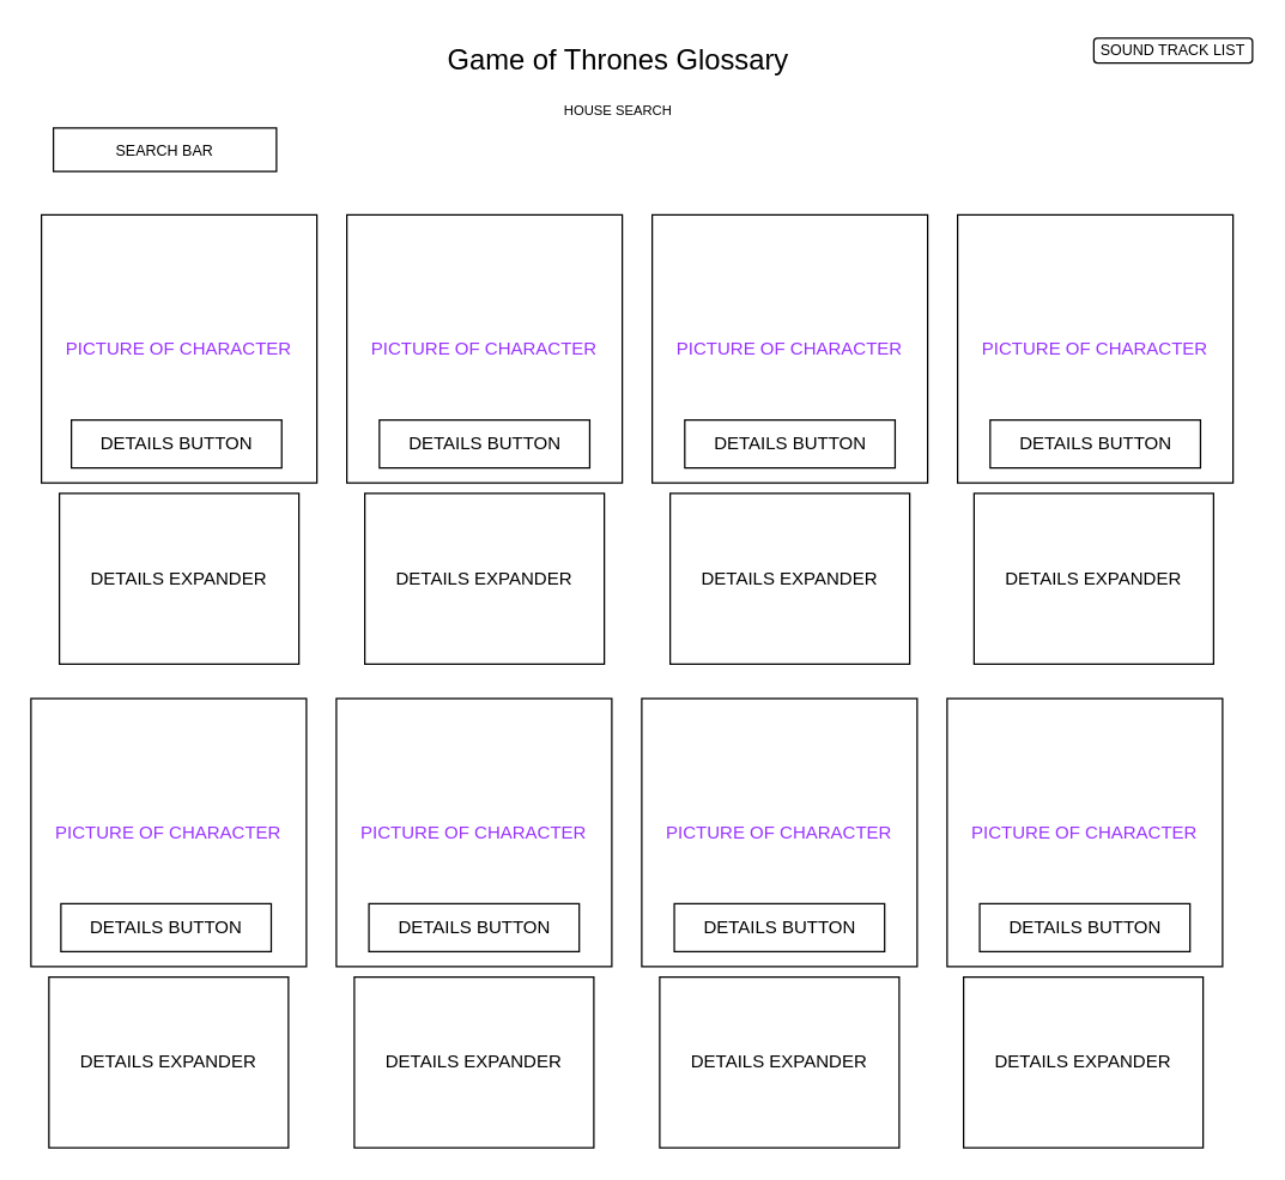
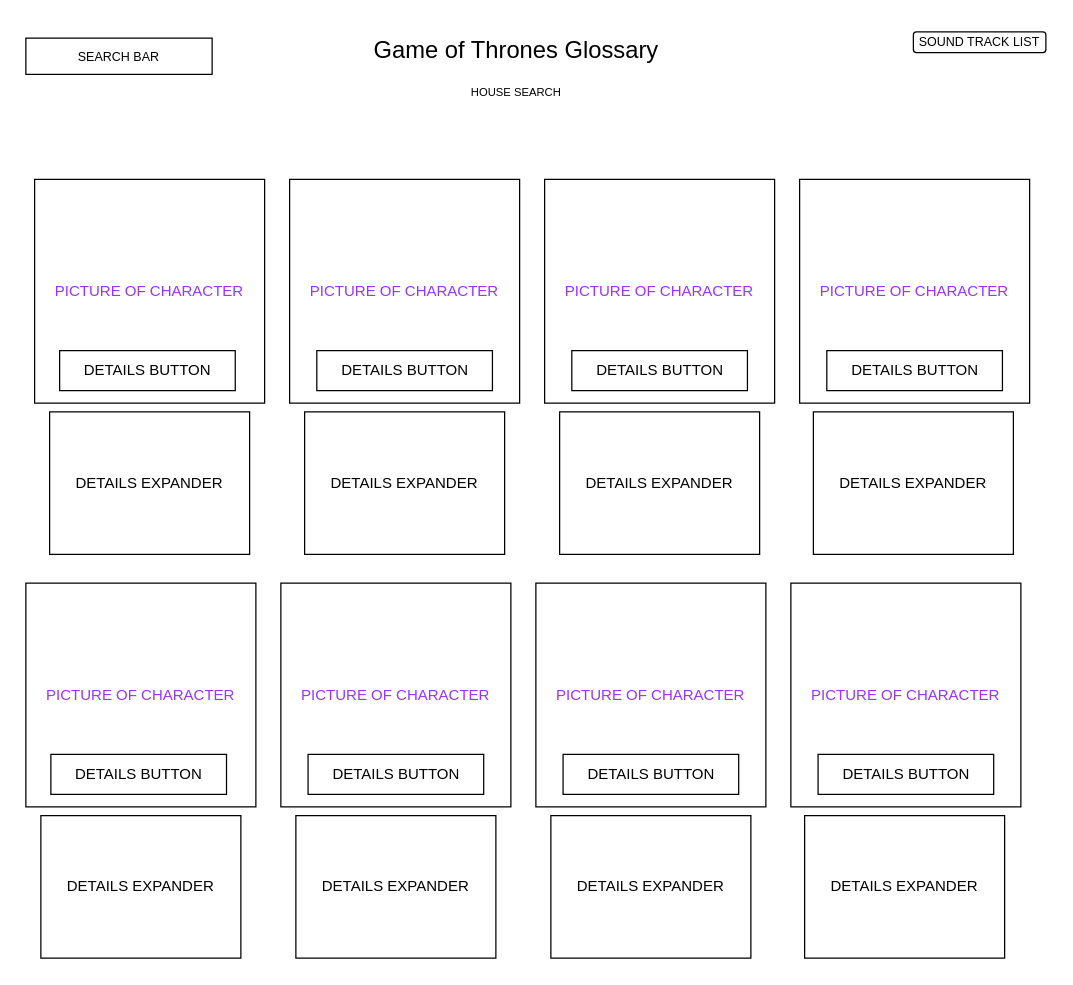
- <mxCell id="3" value="SEARCH BAR" style="text;html=1;strokeColor=default;fillColor=none;align=center;verticalAlign=middle;whiteSpace=wrap;rounded=0;fontSize=10;" parent="1" vertex="1"><mxGeometry x="35" y="85" width="149" height="29" as="geometry" /></mxCell>
+ <mxCell id="3" value="SEARCH BAR" style="text;html=1;strokeColor=default;fillColor=none;align=center;verticalAlign=middle;whiteSpace=wrap;rounded=0;fontSize=10;" parent="1" vertex="1"><mxGeometry x="20" y="30" width="149" height="29" as="geometry" /></mxCell>
